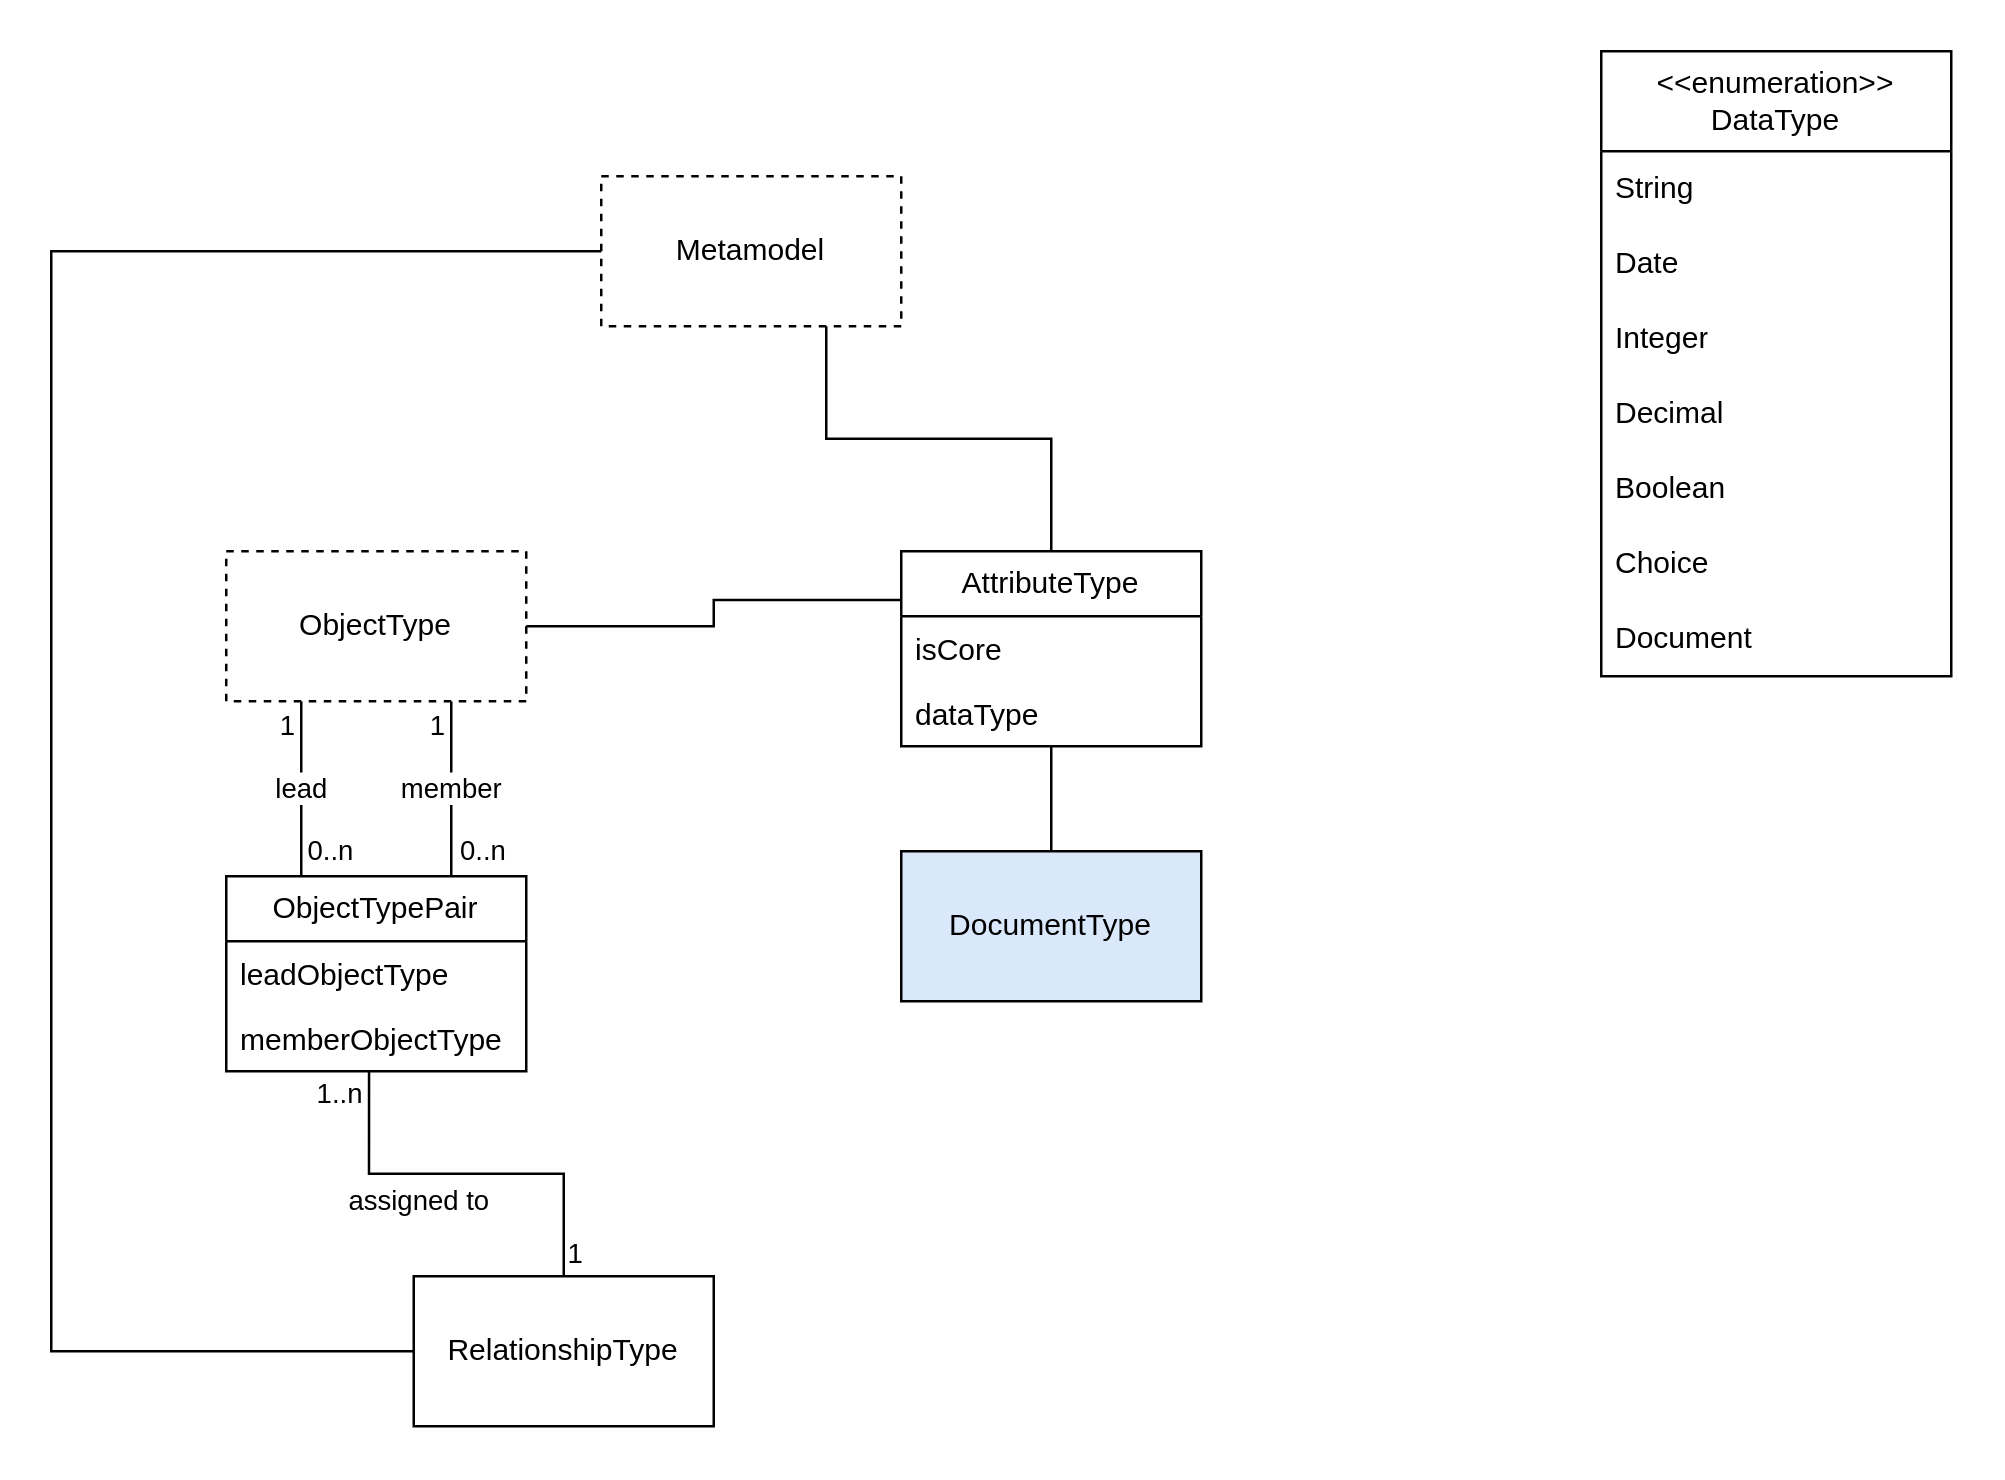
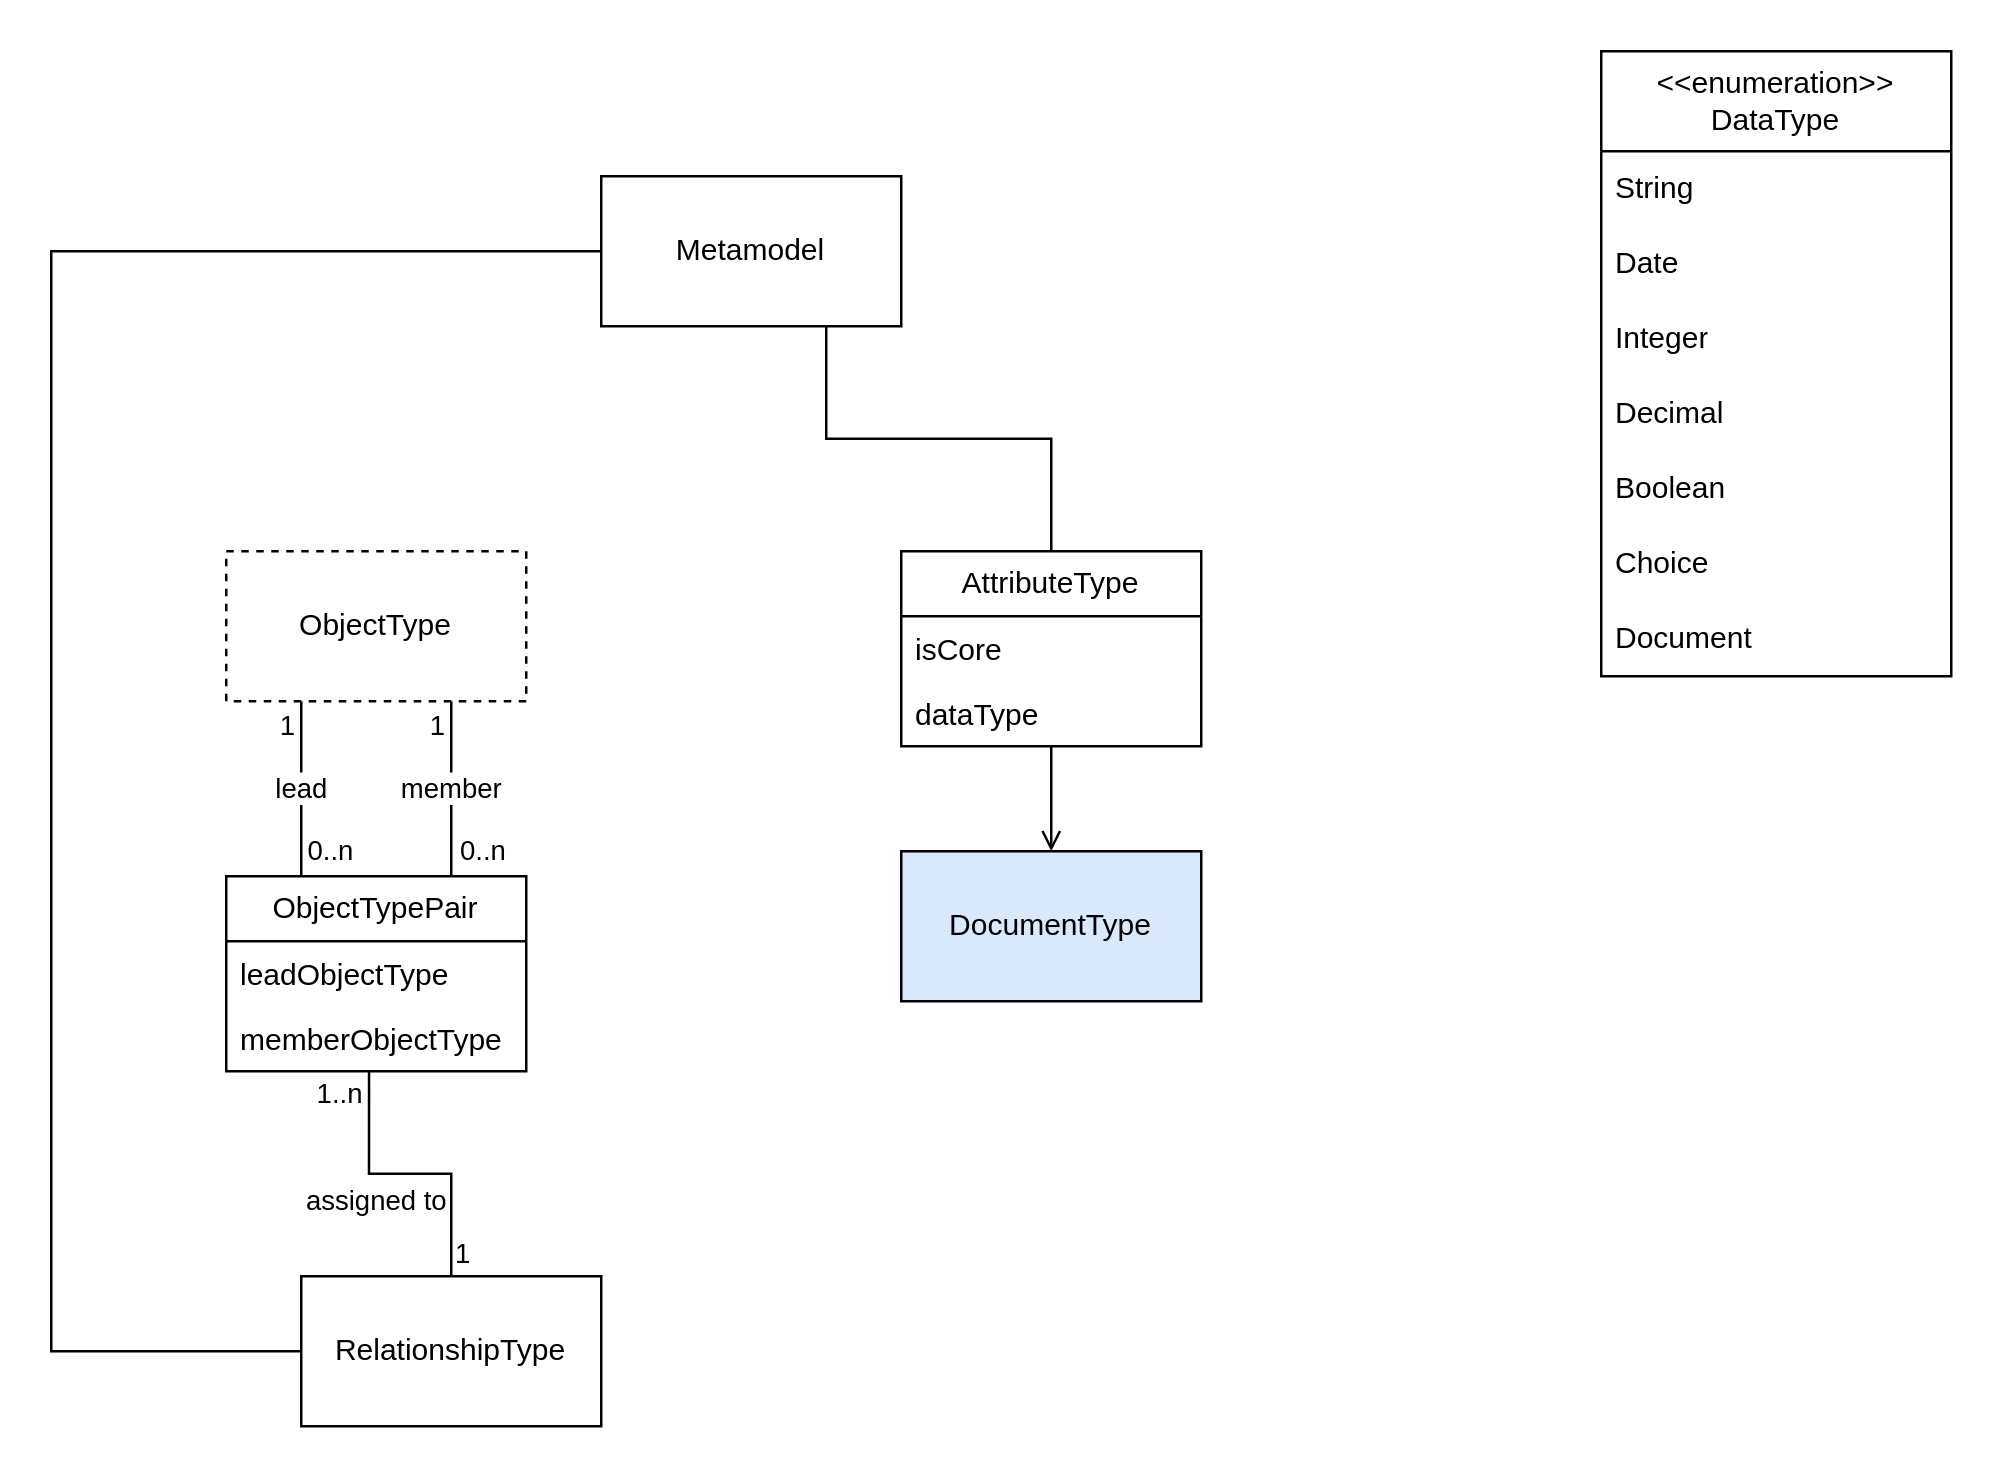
- <mxCell id="2" value="Metamodel" style="rounded=0;whiteSpace=wrap;html=1;dashed=1;" vertex="1" parent="1"><mxGeometry x="240" y="70" width="120" height="60" as="geometry" /></mxCell>
+ <mxCell id="2" value="Metamodel" style="rounded=0;whiteSpace=wrap;html=1;" vertex="1" parent="1"><mxGeometry x="240" y="70" width="120" height="60" as="geometry" /></mxCell>
- <mxCell id="20" style="edgeStyle=orthogonalEdgeStyle;rounded=0;orthogonalLoop=1;jettySize=auto;html=1;exitX=0;exitY=0.25;exitDx=0;exitDy=0;endArrow=none;startFill=0;entryX=1;entryY=0.5;entryDx=0;entryDy=0;" edge="1" parent="1" source="17" target="3"><mxGeometry relative="1" as="geometry"><mxPoint x="450" y="200" as="sourcePoint" /><mxPoint x="280" y="520" as="targetPoint" /></mxGeometry></mxCell>
- <mxCell id="8" style="edgeStyle=orthogonalEdgeStyle;rounded=0;orthogonalLoop=1;jettySize=auto;html=1;exitX=0.5;exitY=1;exitDx=0;exitDy=0;endArrow=none;startFill=0;entryX=0.5;entryY=0;entryDx=0;entryDy=0;" edge="1" parent="1" source="17" target="5"><mxGeometry relative="1" as="geometry"><mxPoint x="200" y="570" as="sourcePoint" /><mxPoint x="620" y="770" as="targetPoint" /></mxGeometry></mxCell>
+ <mxCell id="8" style="edgeStyle=orthogonalEdgeStyle;rounded=0;orthogonalLoop=1;jettySize=auto;html=1;exitX=0.5;exitY=1;exitDx=0;exitDy=0;endArrow=open;startFill=0;entryX=0.5;entryY=0;entryDx=0;entryDy=0;" edge="1" parent="1" source="17" target="5"><mxGeometry relative="1" as="geometry"><mxPoint x="200" y="570" as="sourcePoint" /><mxPoint x="620" y="770" as="targetPoint" /></mxGeometry></mxCell>
- <mxCell id="4" value="RelationshipType" style="rounded=0;whiteSpace=wrap;html=1;" vertex="1" parent="1"><mxGeometry x="165" y="510" width="120" height="60" as="geometry" /></mxCell>
+ <mxCell id="4" value="RelationshipType" style="rounded=0;whiteSpace=wrap;html=1;" vertex="1" parent="1"><mxGeometry x="120" y="510" width="120" height="60" as="geometry" /></mxCell>
